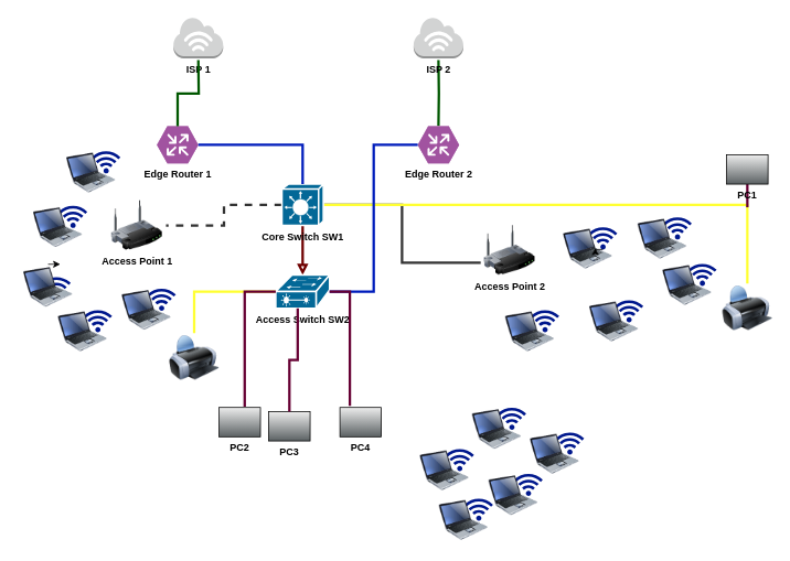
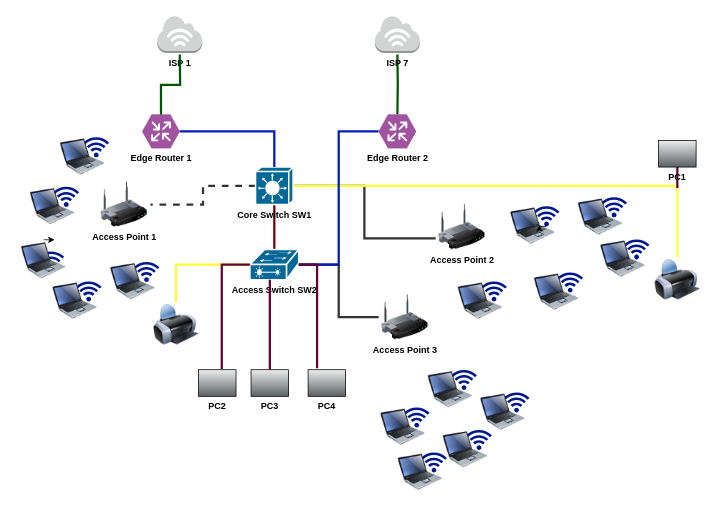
- <mxCell id="4" value="&lt;b&gt;ISP 2&lt;/b&gt;" style="outlineConnect=0;dashed=0;verticalLabelPosition=bottom;verticalAlign=top;align=center;html=1;shape=mxgraph.aws3.internet_3;fillColor=#D2D3D3;gradientColor=none;" vertex="1" parent="1"><mxGeometry x="499" y="20" width="60" height="50" as="geometry" /></mxCell>
+ <mxCell id="4" value="&lt;b&gt;ISP 7&lt;/b&gt;" style="outlineConnect=0;dashed=0;verticalLabelPosition=bottom;verticalAlign=top;align=center;html=1;shape=mxgraph.aws3.internet_3;fillColor=#D2D3D3;gradientColor=none;" vertex="1" parent="1"><mxGeometry x="499" y="20" width="60" height="50" as="geometry" /></mxCell>
- <mxCell id="11" style="edgeStyle=orthogonalEdgeStyle;rounded=0;orthogonalLoop=1;jettySize=auto;html=1;endArrow=block;endFill=0;fillColor=#a20025;strokeColor=#6F0000;strokeWidth=3;" edge="1" parent="1" source="12" target="15"><mxGeometry relative="1" as="geometry" /></mxCell>
+ <mxCell id="11" style="edgeStyle=orthogonalEdgeStyle;rounded=0;orthogonalLoop=1;jettySize=auto;html=1;endArrow=none;endFill=0;fillColor=#a20025;strokeColor=#6F0000;strokeWidth=3;" edge="1" parent="1" source="12" target="15"><mxGeometry relative="1" as="geometry" /></mxCell>
+ <mxCell id="13" style="edgeStyle=orthogonalEdgeStyle;rounded=0;orthogonalLoop=1;jettySize=auto;html=1;entryX=0;entryY=0.5;entryDx=0;entryDy=0;fillColor=#6d8764;strokeColor=#333333;strokeWidth=3;endArrow=none;endFill=0;" edge="1" parent="1" source="15" target="21"><mxGeometry relative="1" as="geometry" /></mxCell>
+ <mxCell id="21" value="&lt;b&gt;Access Point 3&lt;/b&gt;" style="image;html=1;image=img/lib/clip_art/networking/Wireless_Router_128x128.png" vertex="1" parent="1"><mxGeometry x="504" y="392" width="70" height="60" as="geometry" /></mxCell>
- <mxCell id="27" value="PC3" style="shape=mxgraph.networks2.icon;aspect=fixed;fillColor=#EDEDED;strokeColor=#000000;gradientColor=#5B6163;network2IconShadow=1;network2bgFillColor=none;labelPosition=center;verticalLabelPosition=bottom;align=center;verticalAlign=top;network2Icon=mxgraph.networks2.pc;network2IconYOffset=-0.059;network2IconW=1.0;network2IconH=0.71;fontStyle=1" vertex="1" parent="1"><mxGeometry x="324" y="497" width="49.995" height="35.48" as="geometry" /></mxCell>
+ <mxCell id="27" value="PC3" style="shape=mxgraph.networks2.icon;aspect=fixed;fillColor=#EDEDED;strokeColor=#000000;gradientColor=#5B6163;network2IconShadow=1;network2bgFillColor=none;labelPosition=center;verticalLabelPosition=bottom;align=center;verticalAlign=top;network2Icon=mxgraph.networks2.pc;network2IconYOffset=-0.059;network2IconW=1.0;network2IconH=0.71;fontStyle=1" vertex="1" parent="1"><mxGeometry x="334" y="492" width="49.995" height="35.48" as="geometry" /></mxCell>
